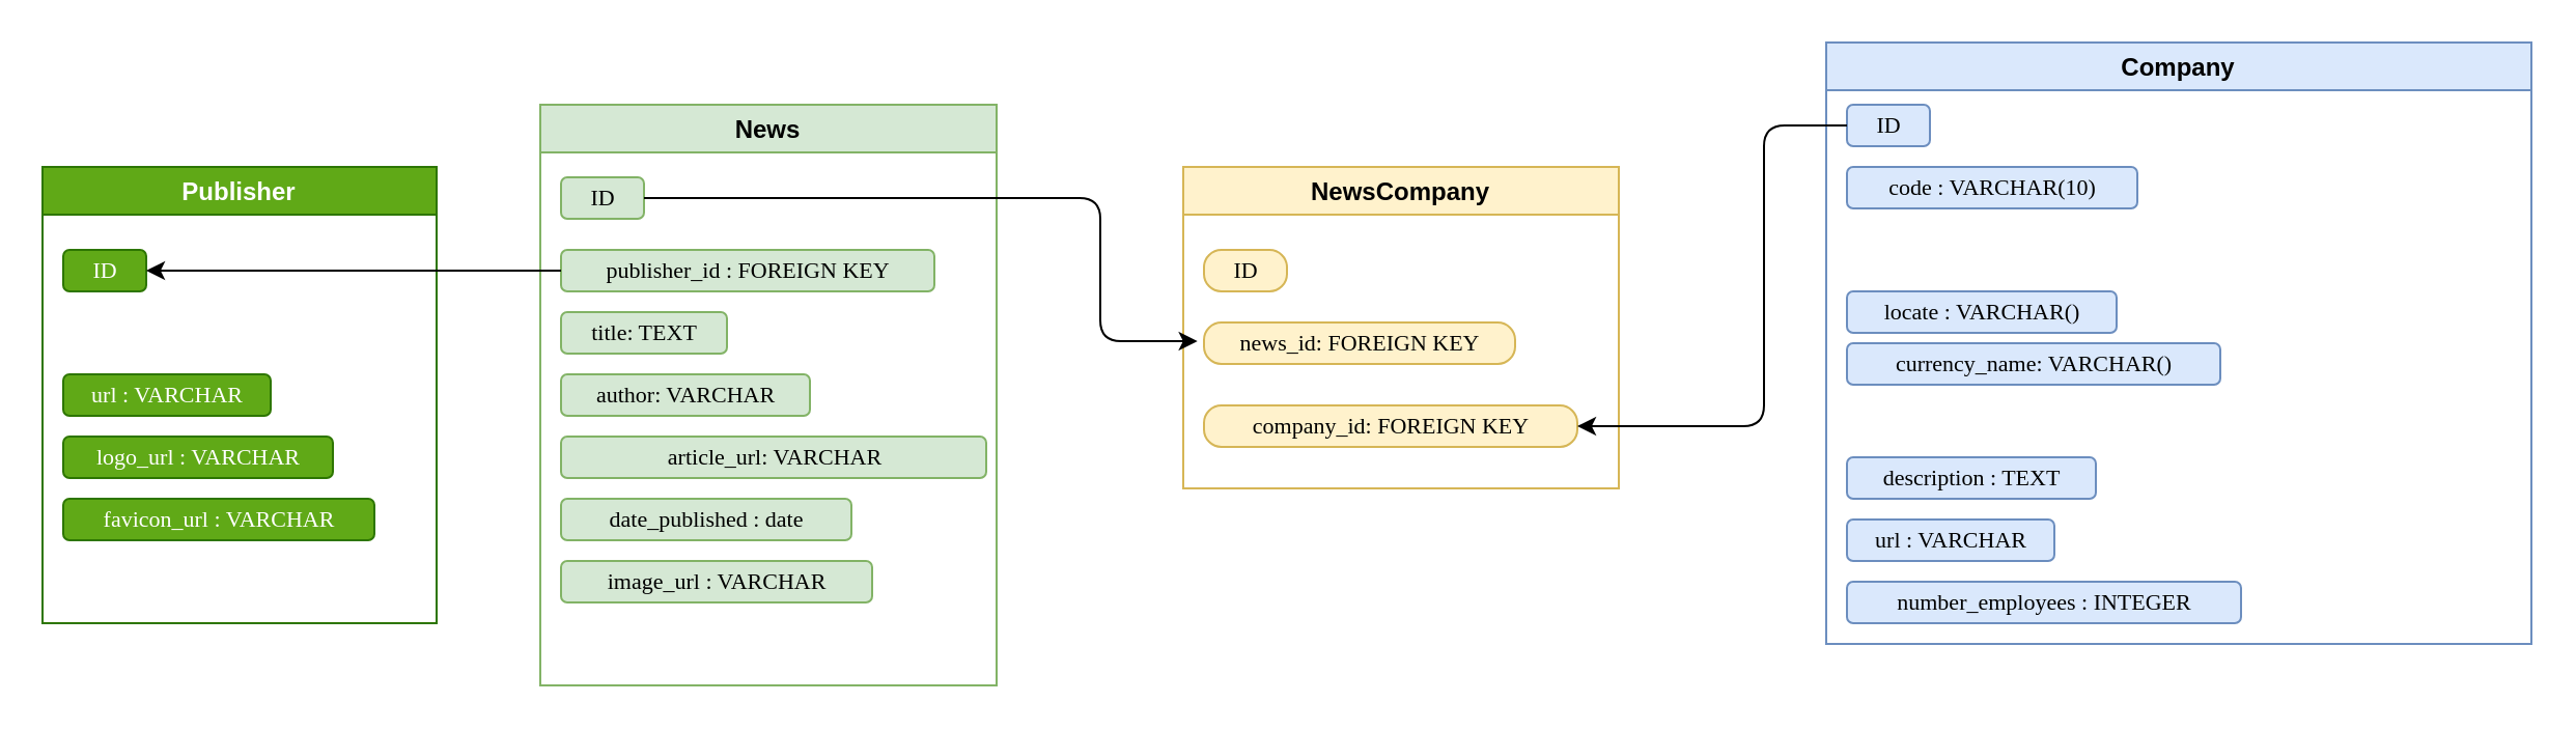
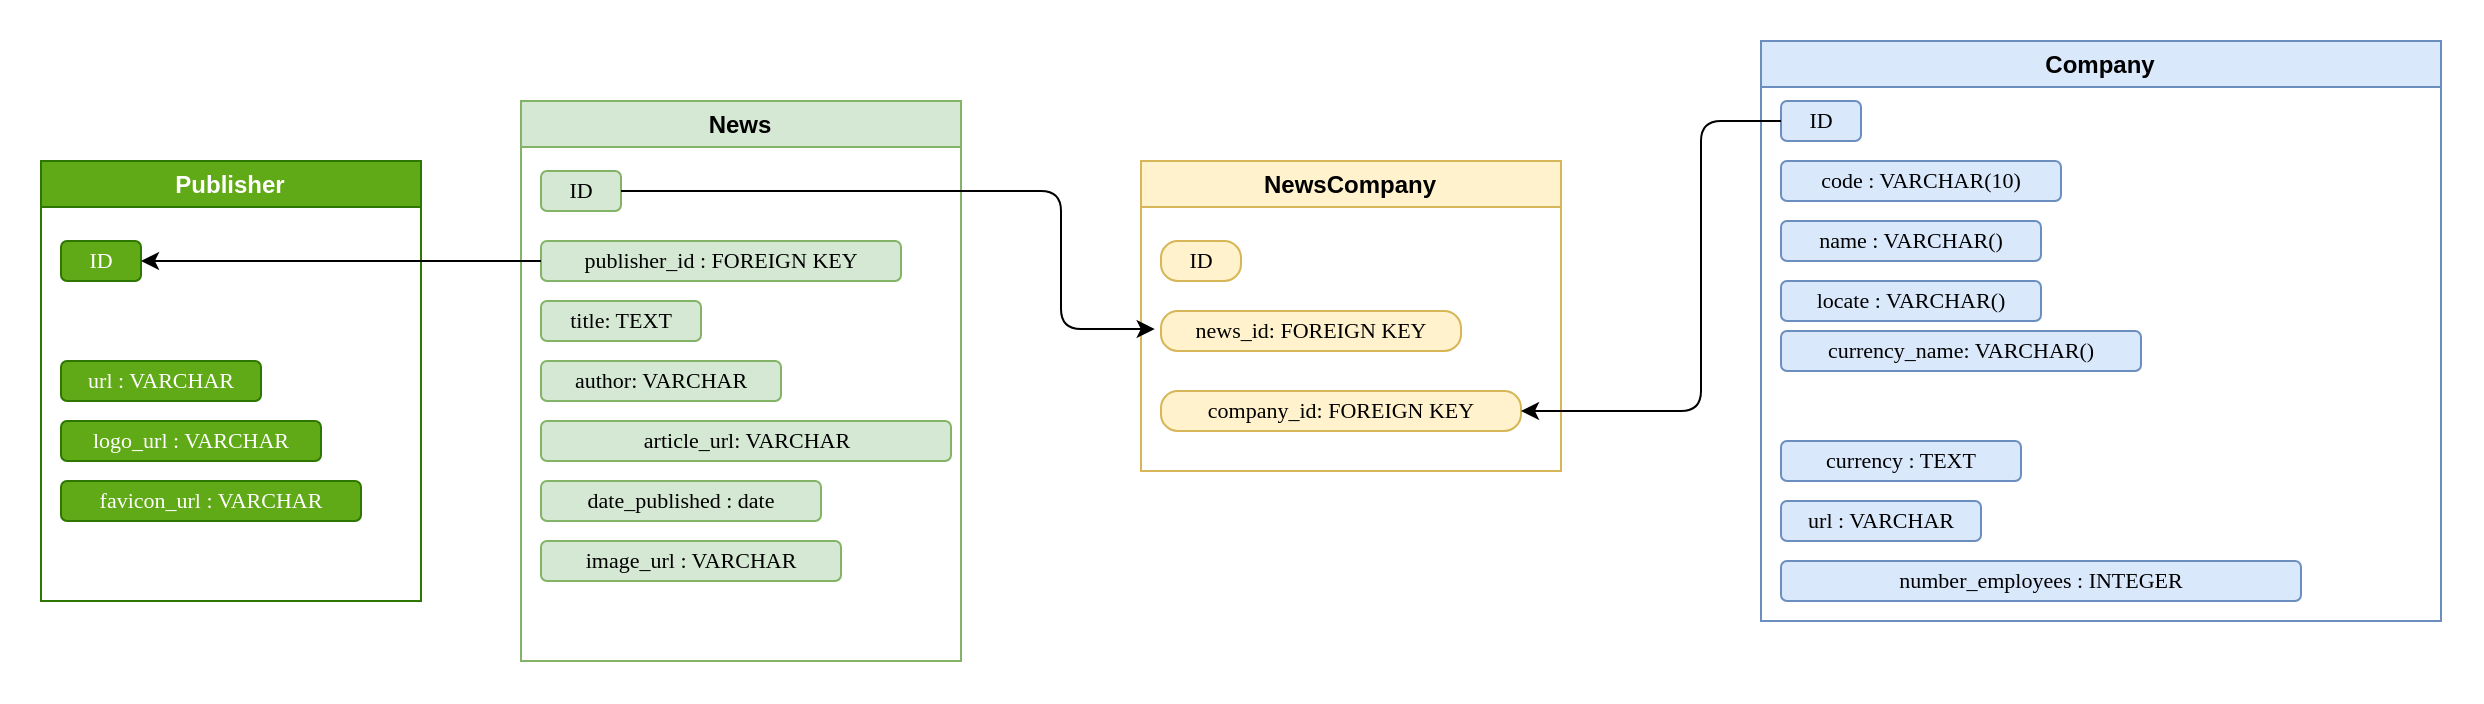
+ <mxCell id="13" value="name : VARCHAR()" style="text;html=1;align=center;verticalAlign=middle;resizable=0;points=[];autosize=1;strokeColor=#6c8ebf;fillColor=#dae8fc;fontSize=11;fontFamily=Verdana;rounded=1;shadow=0;glass=0;labelBackgroundColor=none;labelBorderColor=none;sketch=0;strokeWidth=1;spacingTop=0;" vertex="1" parent="10"><mxGeometry x="10" y="90" width="130" height="20" as="geometry" /></mxCell>
- <mxCell id="16" value="description : TEXT" style="text;html=1;align=center;verticalAlign=middle;resizable=0;points=[];autosize=1;strokeColor=#6c8ebf;fillColor=#dae8fc;fontSize=11;fontFamily=Verdana;rounded=1;shadow=0;glass=0;labelBackgroundColor=none;labelBorderColor=none;sketch=0;strokeWidth=1;spacingTop=0;" vertex="1" parent="10"><mxGeometry x="10" y="200" width="120" height="20" as="geometry" /></mxCell>
+ <mxCell id="16" value="currency : TEXT" style="text;html=1;align=center;verticalAlign=middle;resizable=0;points=[];autosize=1;strokeColor=#6c8ebf;fillColor=#dae8fc;fontSize=11;fontFamily=Verdana;rounded=1;shadow=0;glass=0;labelBackgroundColor=none;labelBorderColor=none;sketch=0;strokeWidth=1;spacingTop=0;" vertex="1" parent="10"><mxGeometry x="10" y="200" width="120" height="20" as="geometry" /></mxCell>
- <mxCell id="18" value="number_employees : INTEGER" style="text;html=1;align=center;verticalAlign=middle;resizable=0;points=[];autosize=1;strokeColor=#6c8ebf;fillColor=#dae8fc;fontSize=11;fontFamily=Verdana;rounded=1;shadow=0;glass=0;labelBackgroundColor=none;labelBorderColor=none;sketch=0;strokeWidth=1;spacingTop=0;" vertex="1" parent="10"><mxGeometry x="10" y="260" width="190" height="20" as="geometry" /></mxCell>
+ <mxCell id="18" value="number_employees : INTEGER" style="text;html=1;align=center;verticalAlign=middle;resizable=0;points=[];autosize=1;strokeColor=#6c8ebf;fillColor=#dae8fc;fontSize=11;fontFamily=Verdana;rounded=1;shadow=0;glass=0;labelBackgroundColor=none;labelBorderColor=none;sketch=0;strokeWidth=1;spacingTop=0;" vertex="1" parent="10"><mxGeometry x="10" y="260" width="260" height="20" as="geometry" /></mxCell>
